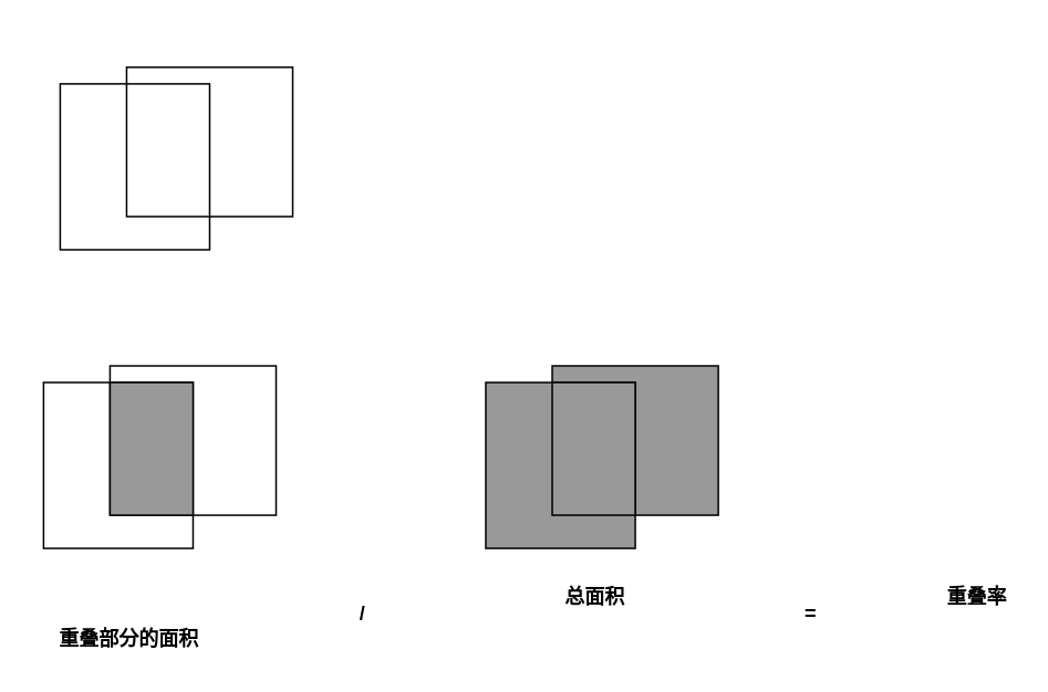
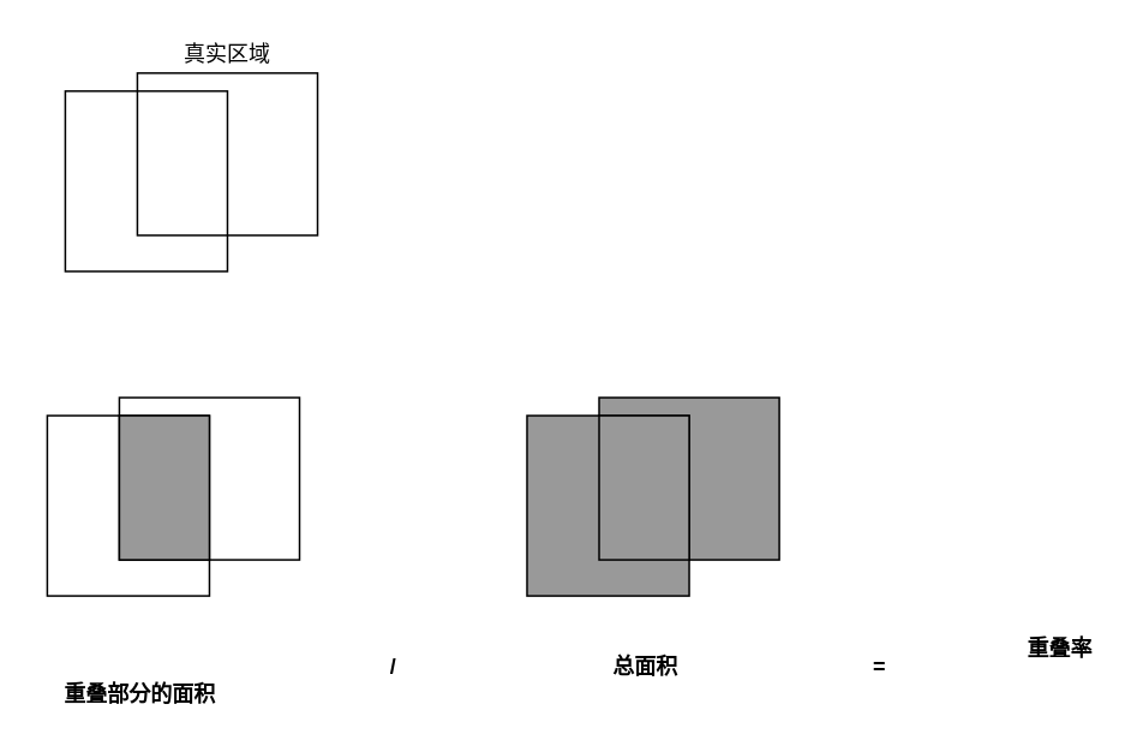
+ <mxCell id="3" value="真实区域" style="text;html=1;strokeColor=none;fillColor=none;align=center;verticalAlign=middle;whiteSpace=wrap;rounded=0;" vertex="1" parent="1"><mxGeometry x="75.75" y="20" width="100" height="20" as="geometry" /></mxCell>
- <mxCell id="13" value="总面积" style="text;html=1;strokeColor=none;fillColor=none;align=center;verticalAlign=middle;whiteSpace=wrap;rounded=0;fontStyle=1" vertex="1" parent="1"><mxGeometry x="338.25" y="350" width="40" height="20" as="geometry" /></mxCell>
+ <mxCell id="13" value="总面积" style="text;html=1;strokeColor=none;fillColor=none;align=center;verticalAlign=middle;whiteSpace=wrap;rounded=0;fontStyle=1" vertex="1" parent="1"><mxGeometry x="338.25" y="360" width="40" height="20" as="geometry" /></mxCell>
